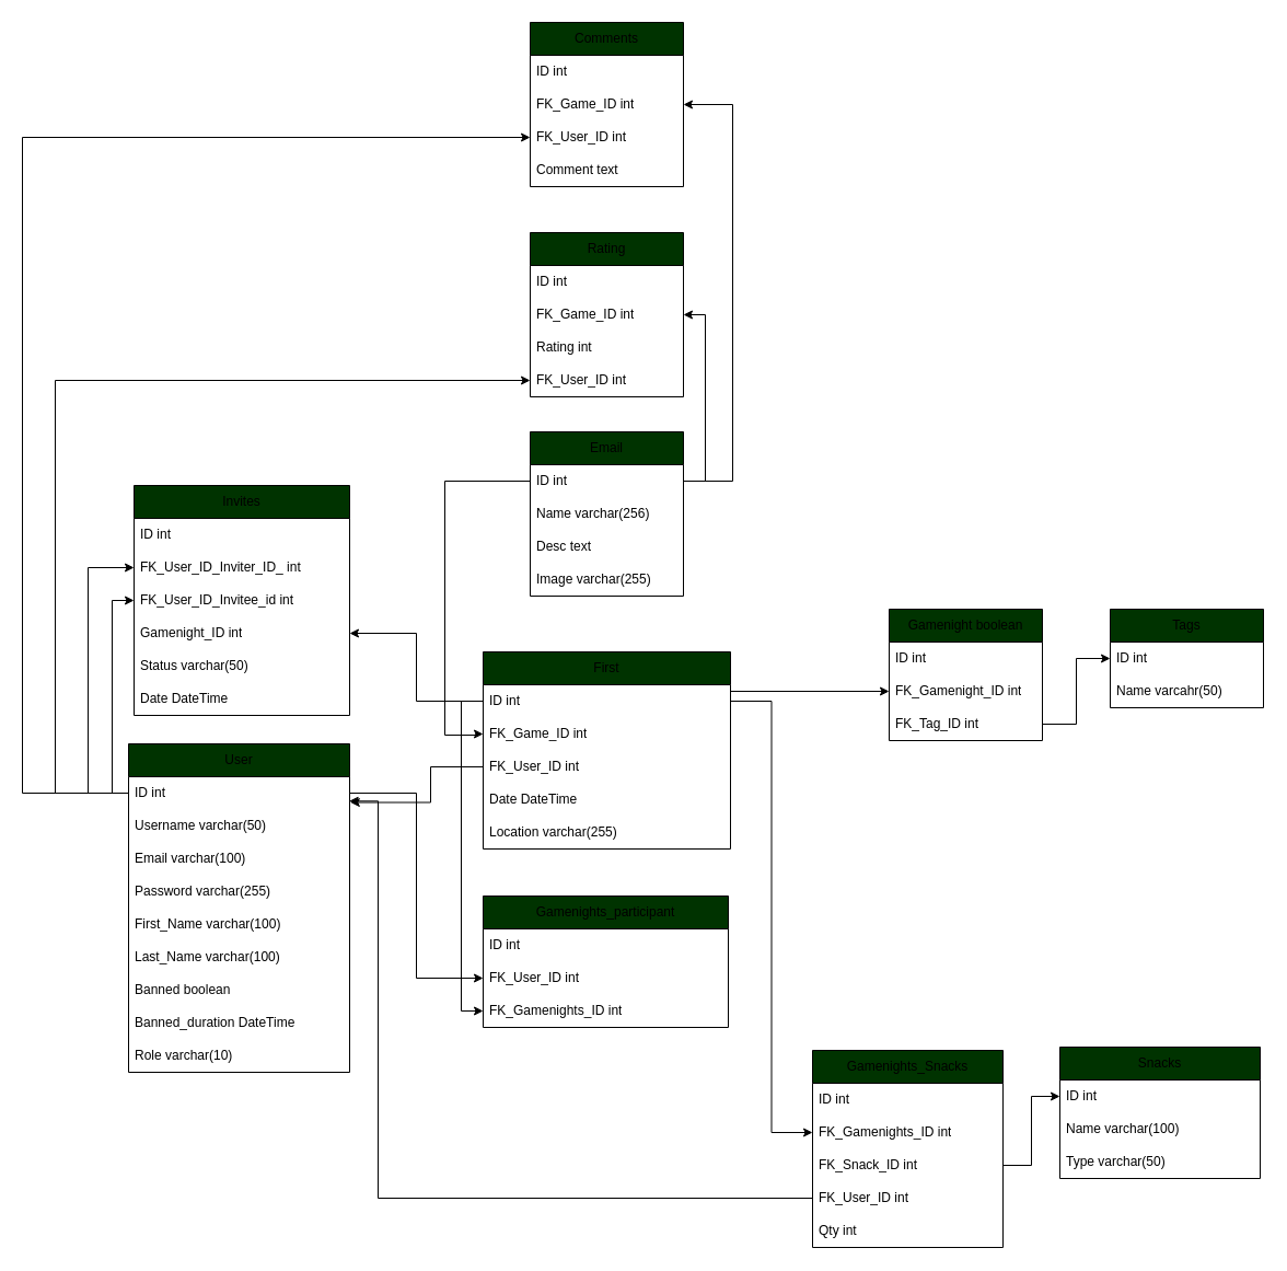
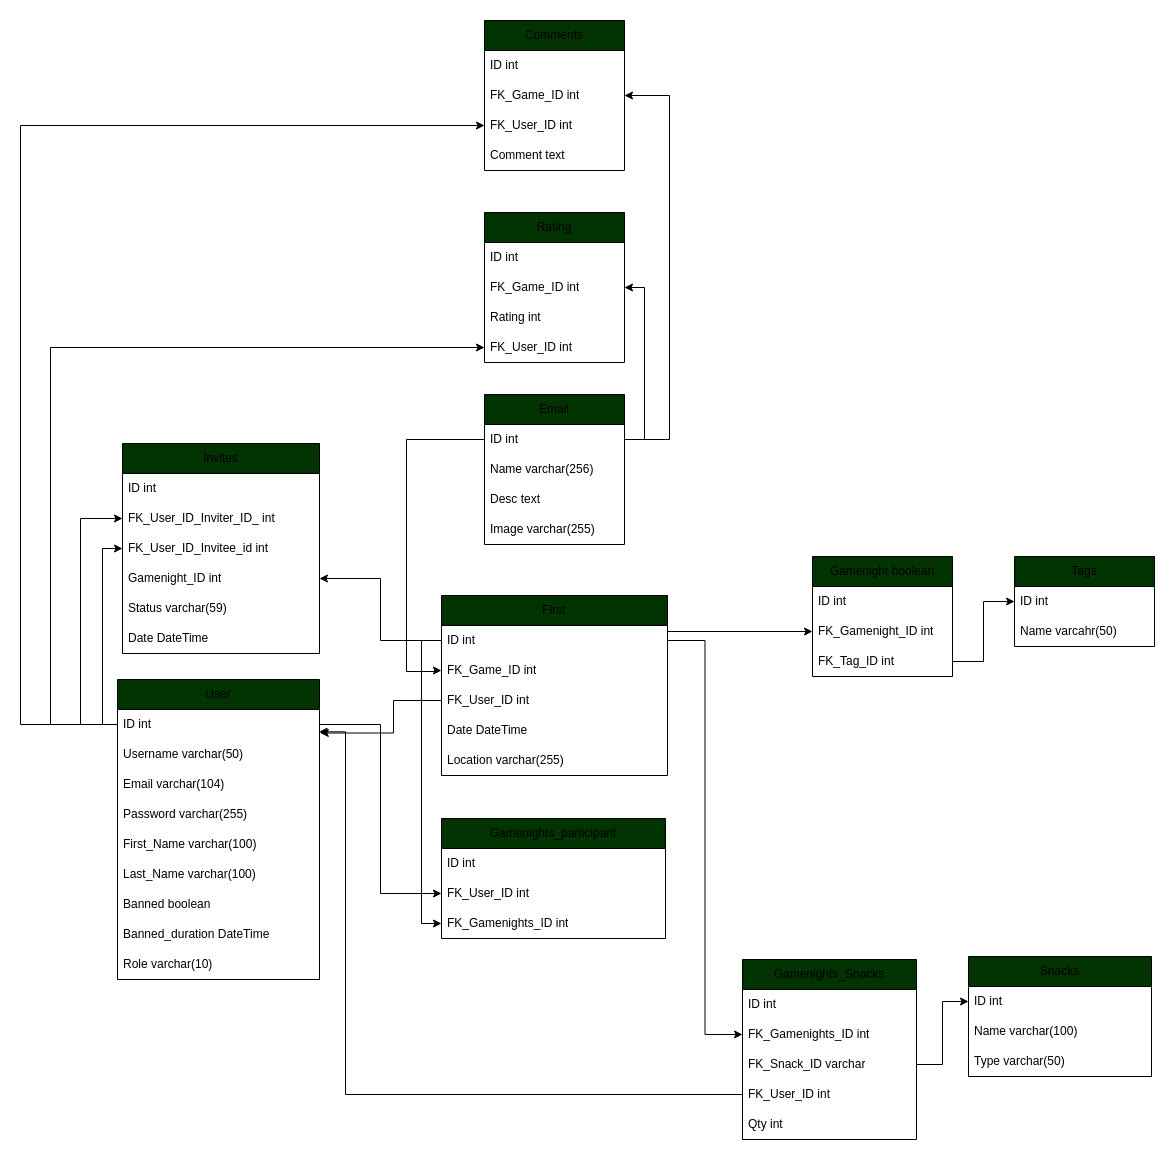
- <mxCell id="46" value="Status varchar(50)" style="text;strokeColor=none;fillColor=none;align=left;verticalAlign=middle;spacingLeft=4;spacingRight=4;overflow=hidden;points=[[0,0.5],[1,0.5]];portConstraint=eastwest;rotatable=0;whiteSpace=wrap;html=1;" parent="41" vertex="1"><mxGeometry y="150" width="197" height="30" as="geometry" /></mxCell>
+ <mxCell id="46" value="Status varchar(59)" style="text;strokeColor=none;fillColor=none;align=left;verticalAlign=middle;spacingLeft=4;spacingRight=4;overflow=hidden;points=[[0,0.5],[1,0.5]];portConstraint=eastwest;rotatable=0;whiteSpace=wrap;html=1;" parent="41" vertex="1"><mxGeometry y="150" width="197" height="30" as="geometry" /></mxCell>
- <mxCell id="5" value="Email varchar(100)" style="text;strokeColor=none;fillColor=none;align=left;verticalAlign=middle;spacingLeft=4;spacingRight=4;overflow=hidden;points=[[0,0.5],[1,0.5]];portConstraint=eastwest;rotatable=0;whiteSpace=wrap;html=1;" parent="2" vertex="1"><mxGeometry y="90" width="202" height="30" as="geometry" /></mxCell>
+ <mxCell id="5" value="Email varchar(104)" style="text;strokeColor=none;fillColor=none;align=left;verticalAlign=middle;spacingLeft=4;spacingRight=4;overflow=hidden;points=[[0,0.5],[1,0.5]];portConstraint=eastwest;rotatable=0;whiteSpace=wrap;html=1;" parent="2" vertex="1"><mxGeometry y="90" width="202" height="30" as="geometry" /></mxCell>
- <mxCell id="35" value="FK_Snack_ID int" style="text;strokeColor=none;fillColor=none;align=left;verticalAlign=middle;spacingLeft=4;spacingRight=4;overflow=hidden;points=[[0,0.5],[1,0.5]];portConstraint=eastwest;rotatable=0;whiteSpace=wrap;html=1;" parent="32" vertex="1"><mxGeometry y="90" width="174" height="30" as="geometry" /></mxCell>
+ <mxCell id="35" value="FK_Snack_ID varchar" style="text;strokeColor=none;fillColor=none;align=left;verticalAlign=middle;spacingLeft=4;spacingRight=4;overflow=hidden;points=[[0,0.5],[1,0.5]];portConstraint=eastwest;rotatable=0;whiteSpace=wrap;html=1;" parent="32" vertex="1"><mxGeometry y="90" width="174" height="30" as="geometry" /></mxCell>
